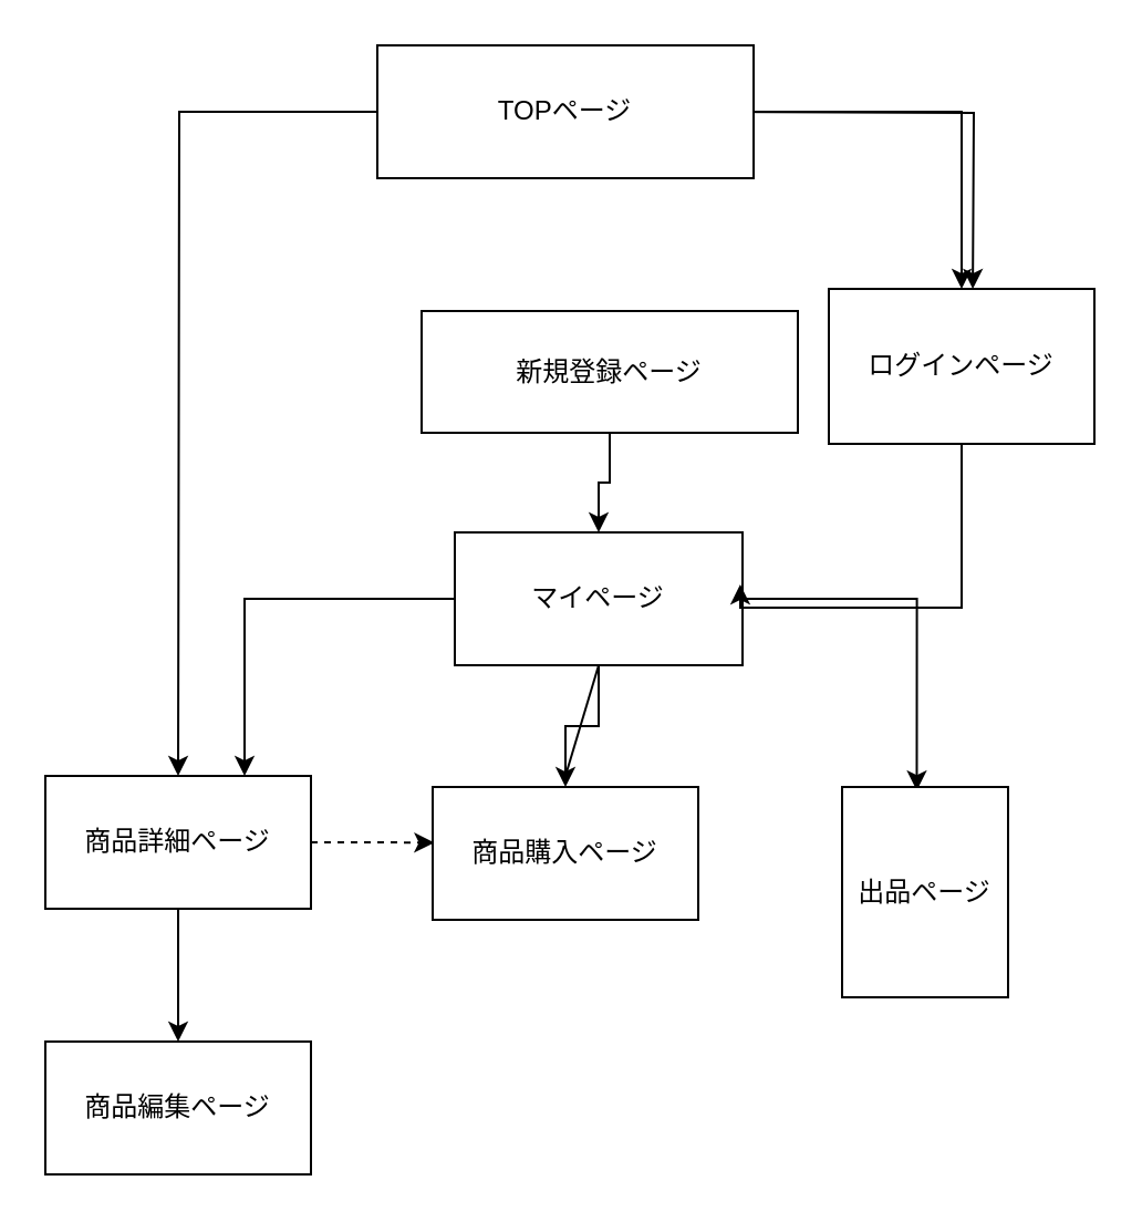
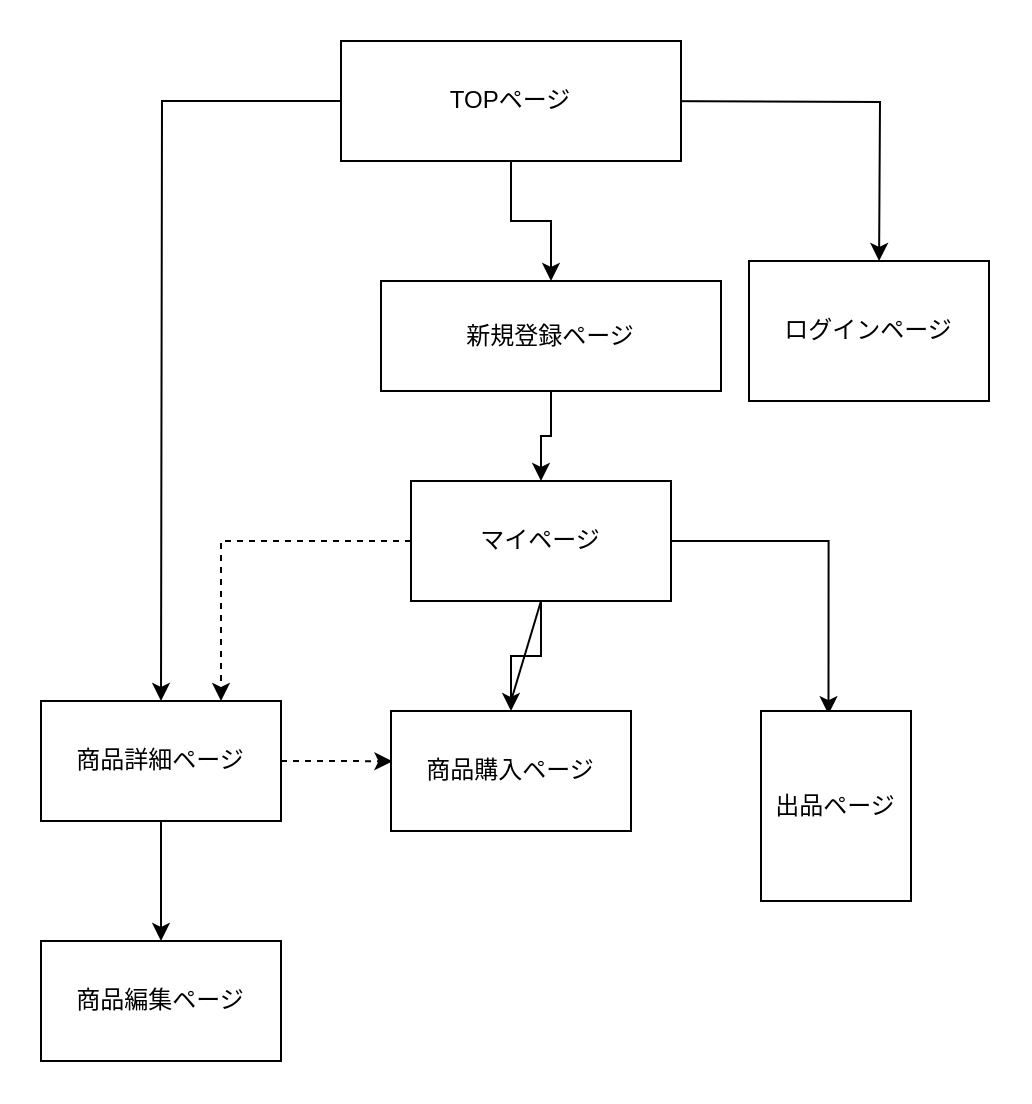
- <mxCell id="3" style="edgeStyle=orthogonalEdgeStyle;rounded=0;orthogonalLoop=1;jettySize=auto;html=1;" edge="1" parent="1" source="5" target="13"><mxGeometry relative="1" as="geometry" /></mxCell>
+ <mxCell id="3" style="edgeStyle=orthogonalEdgeStyle;rounded=0;orthogonalLoop=1;jettySize=auto;html=1;entryX=0.5;entryY=0;entryDx=0;entryDy=0;" edge="1" parent="1" source="5" target="11"><mxGeometry relative="1" as="geometry" /></mxCell>
- <mxCell id="7" style="edgeStyle=orthogonalEdgeStyle;rounded=0;orthogonalLoop=1;jettySize=auto;html=1;entryX=0.75;entryY=0;entryDx=0;entryDy=0;" edge="1" parent="1" source="9" target="16"><mxGeometry relative="1" as="geometry" /></mxCell>
+ <mxCell id="7" style="edgeStyle=orthogonalEdgeStyle;rounded=0;orthogonalLoop=1;jettySize=auto;html=1;entryX=0.75;entryY=0;entryDx=0;entryDy=0;dashed=1;" edge="1" parent="1" source="9" target="16"><mxGeometry relative="1" as="geometry" /></mxCell>
- <mxCell id="12" style="edgeStyle=orthogonalEdgeStyle;rounded=0;orthogonalLoop=1;jettySize=auto;html=1;entryX=0.992;entryY=0.392;entryDx=0;entryDy=0;entryPerimeter=0;" edge="1" parent="1" source="13" target="9"><mxGeometry relative="1" as="geometry"><mxPoint x="434" y="270" as="targetPoint" /><Array as="points"><mxPoint x="434" y="274" /></Array></mxGeometry></mxCell>
